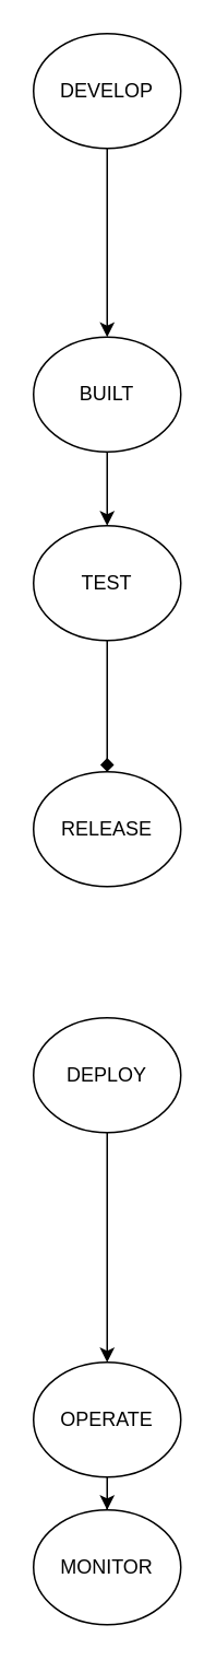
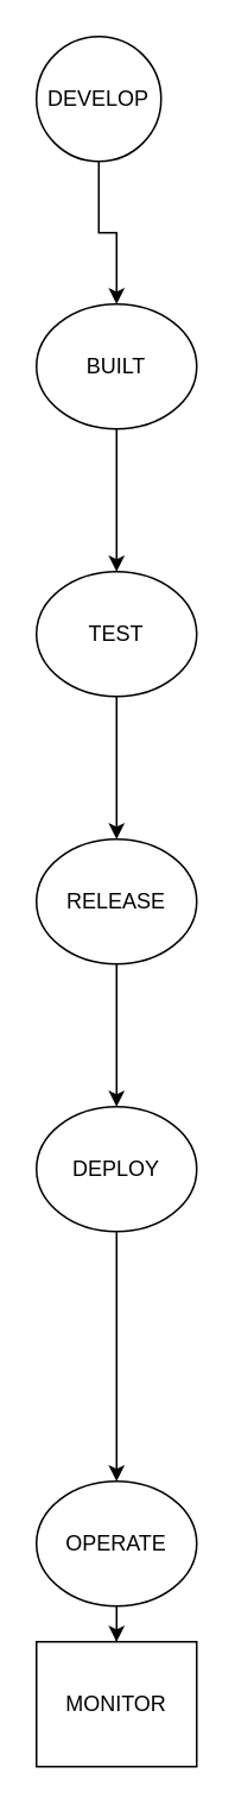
- <mxCell id="3" value="DEVELOP" style="ellipse;whiteSpace=wrap;html=1;" vertex="1" parent="1"><mxGeometry x="20" y="20" width="90" height="70" as="geometry" /></mxCell>
+ <mxCell id="3" value="DEVELOP" style="ellipse;whiteSpace=wrap;html=1;" vertex="1" parent="1"><mxGeometry x="20" y="20" width="70" height="70" as="geometry" /></mxCell>
- <mxCell id="5" value="BUILT" style="ellipse;whiteSpace=wrap;html=1;" vertex="1" parent="1"><mxGeometry x="20" y="205" width="90" height="70" as="geometry" /></mxCell>
+ <mxCell id="5" value="BUILT" style="ellipse;whiteSpace=wrap;html=1;" vertex="1" parent="1"><mxGeometry x="20" y="170" width="90" height="70" as="geometry" /></mxCell>
- <mxCell id="6" value="" style="edgeStyle=orthogonalEdgeStyle;rounded=0;orthogonalLoop=1;jettySize=auto;html=1;endArrow=diamond;" edge="1" parent="1" source="7" target="9"><mxGeometry relative="1" as="geometry" /></mxCell>
+ <mxCell id="6" value="" style="edgeStyle=orthogonalEdgeStyle;rounded=0;orthogonalLoop=1;jettySize=auto;html=1;" edge="1" parent="1" source="7" target="9"><mxGeometry relative="1" as="geometry" /></mxCell>
+ <mxCell id="8" value="" style="edgeStyle=orthogonalEdgeStyle;rounded=0;orthogonalLoop=1;jettySize=auto;html=1;" edge="1" parent="1" source="9" target="11"><mxGeometry relative="1" as="geometry" /></mxCell>
- <mxCell id="14" value="MONITOR" style="ellipse;whiteSpace=wrap;html=1;" vertex="1" parent="1"><mxGeometry x="20" y="920" width="90" height="70" as="geometry" /></mxCell>
+ <mxCell id="14" value="MONITOR" style="whiteSpace=wrap;html=1;rounded=0;" vertex="1" parent="1"><mxGeometry x="20" y="920" width="90" height="70" as="geometry" /></mxCell>
